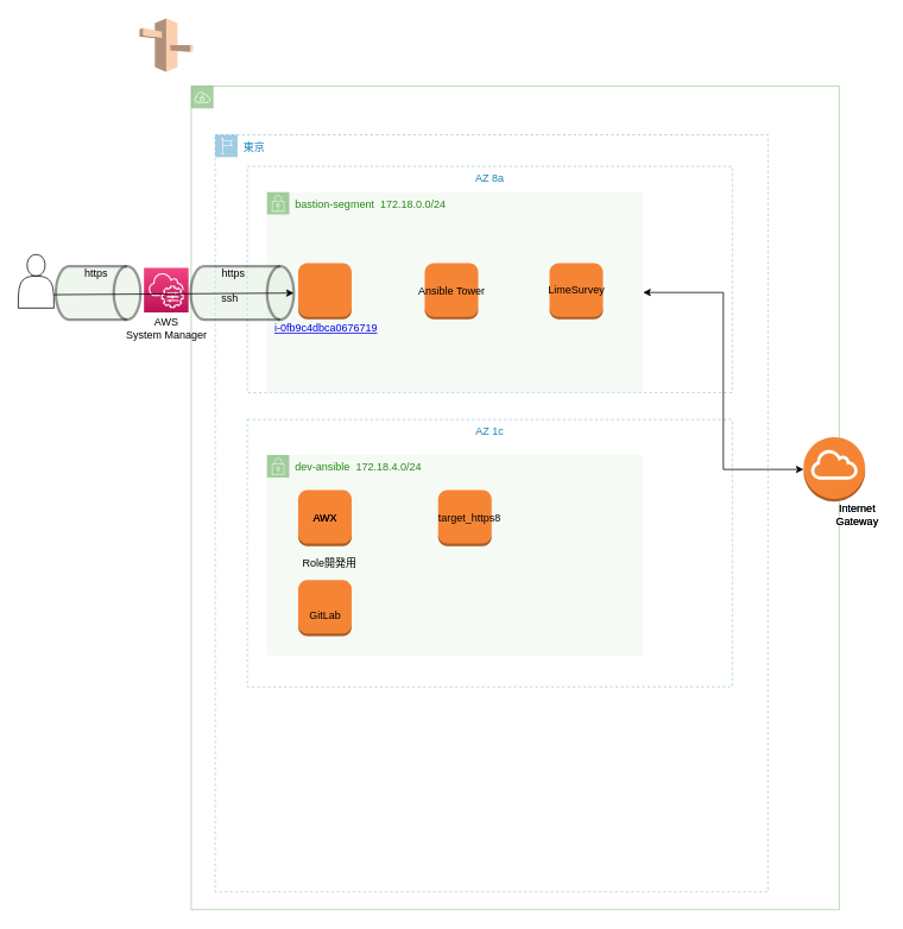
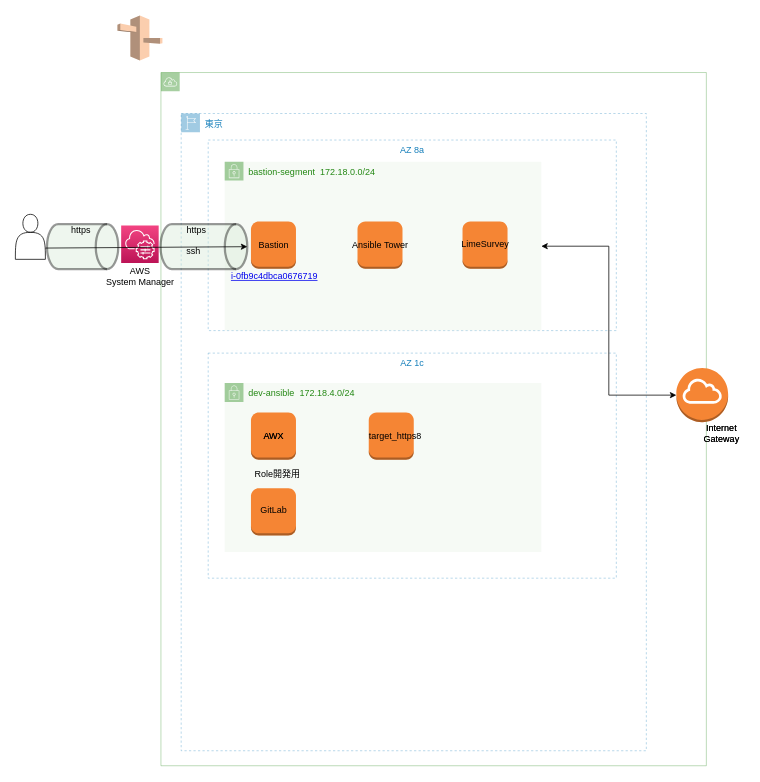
+ <mxCell id="10" value="&lt;div&gt;Bastion&lt;/div&gt;" style="text;html=1;align=center;verticalAlign=middle;resizable=0;points=[];autosize=1;" vertex="1" parent="1"><mxGeometry x="334" y="316" width="60" height="20" as="geometry" /></mxCell>
- <mxCell id="24" value="GitLab" style="text;html=1;align=center;verticalAlign=middle;resizable=0;points=[];autosize=1;" vertex="1" parent="1"><mxGeometry x="339" y="680" width="50" height="20" as="geometry" /></mxCell>
+ <mxCell id="24" value="GitLab" style="text;html=1;align=center;verticalAlign=middle;resizable=0;points=[];autosize=1;" vertex="1" parent="1"><mxGeometry x="339" y="670" width="50" height="20" as="geometry" /></mxCell>
